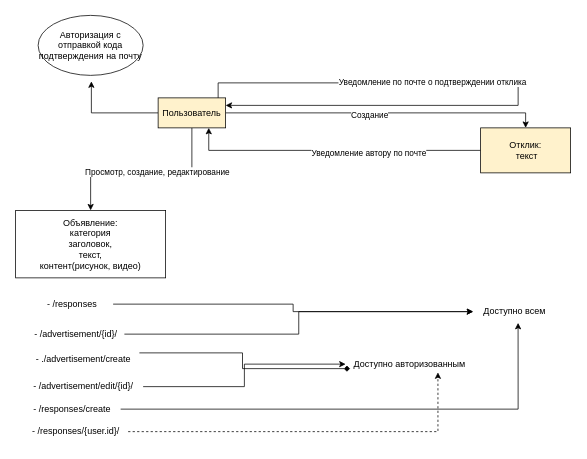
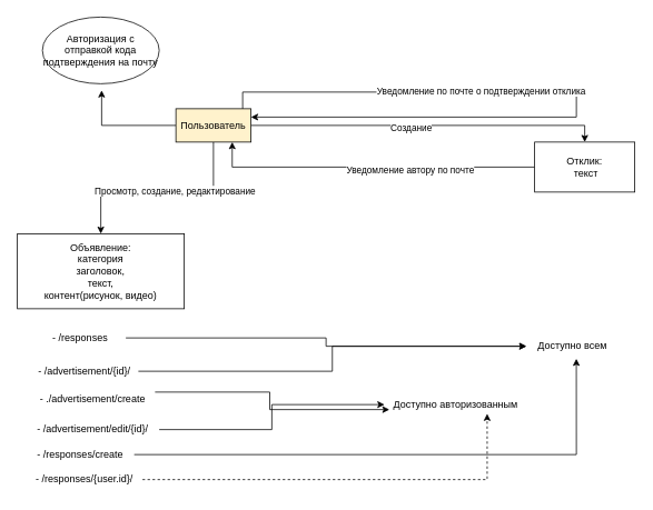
- <mxCell id="11" value="Отклик:&lt;br&gt;&amp;nbsp;текст" style="rounded=0;whiteSpace=wrap;html=1;fillColor=#fff2cc;" vertex="1" parent="1"><mxGeometry x="640" y="170" width="120" height="60" as="geometry" /></mxCell>
+ <mxCell id="11" value="Отклик:&lt;br&gt;&amp;nbsp;текст" style="rounded=0;whiteSpace=wrap;html=1;" vertex="1" parent="1"><mxGeometry x="640" y="170" width="120" height="60" as="geometry" /></mxCell>
- <mxCell id="16" style="edgeStyle=orthogonalEdgeStyle;rounded=0;orthogonalLoop=1;jettySize=auto;html=1;entryX=0.035;entryY=0.7;entryDx=0;entryDy=0;entryPerimeter=0;endArrow=diamond;" edge="1" parent="1" source="17" target="25"><mxGeometry relative="1" as="geometry" /></mxCell>
+ <mxCell id="16" style="edgeStyle=orthogonalEdgeStyle;rounded=0;orthogonalLoop=1;jettySize=auto;html=1;entryX=0.035;entryY=0.7;entryDx=0;entryDy=0;entryPerimeter=0;" edge="1" parent="1" source="17" target="25"><mxGeometry relative="1" as="geometry" /></mxCell>
